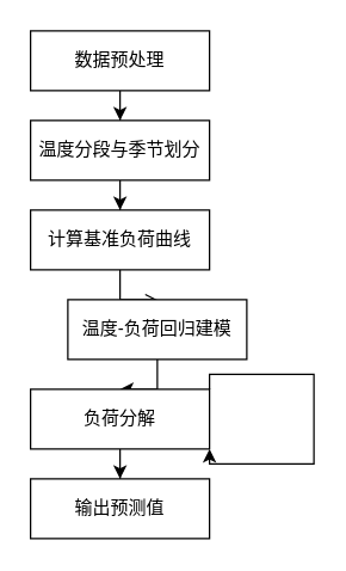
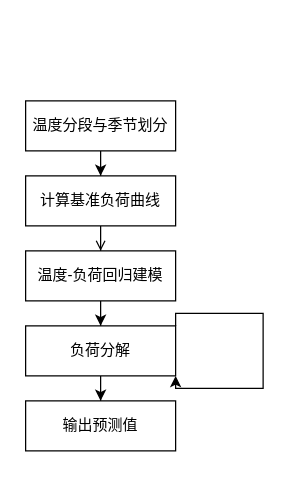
- <mxCell id="3" value="数据预处理" style="rounded=0;whiteSpace=wrap;html=1;" vertex="1" parent="1"><mxGeometry x="20" y="20" width="120" height="40" as="geometry" /></mxCell>
- <mxCell id="2" value="" style="edgeStyle=orthogonalEdgeStyle;rounded=0;orthogonalLoop=1;jettySize=auto;html=1;" edge="1" parent="1" source="3" target="5"><mxGeometry relative="1" as="geometry" /></mxCell>
- <mxCell id="9" value="温度-负荷回归建模" style="rounded=0;whiteSpace=wrap;html=1;" vertex="1" parent="1"><mxGeometry x="45" y="200" width="120" height="40" as="geometry" /></mxCell>
+ <mxCell id="9" value="温度-负荷回归建模" style="rounded=0;whiteSpace=wrap;html=1;" vertex="1" parent="1"><mxGeometry x="20" y="200" width="120" height="40" as="geometry" /></mxCell>
